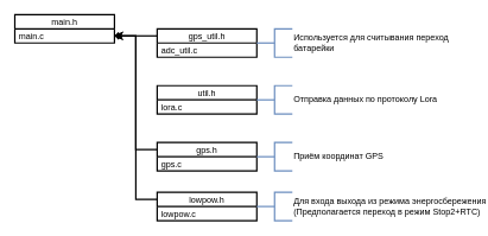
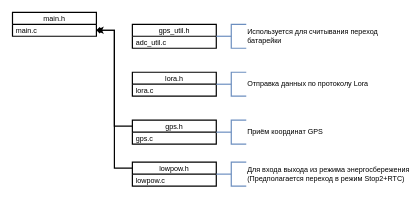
- <mxCell id="4" style="edgeStyle=orthogonalEdgeStyle;rounded=0;orthogonalLoop=1;jettySize=auto;html=1;exitX=0;exitY=0.25;exitDx=0;exitDy=0;entryX=1;entryY=0.5;entryDx=0;entryDy=0;strokeWidth=2;" edge="1" parent="1" source="5" target="3"><mxGeometry relative="1" as="geometry" /></mxCell>
- <mxCell id="7" value="util.h" style="swimlane;fontStyle=0;childLayout=stackLayout;horizontal=1;startSize=20;horizontalStack=0;resizeParent=1;resizeParentMax=0;resizeLast=0;collapsible=1;marginBottom=0;strokeWidth=2;" vertex="1" parent="1"><mxGeometry x="220" y="120" width="140" height="40" as="geometry" /></mxCell>
+ <mxCell id="7" value="lora.h" style="swimlane;fontStyle=0;childLayout=stackLayout;horizontal=1;startSize=20;horizontalStack=0;resizeParent=1;resizeParentMax=0;resizeLast=0;collapsible=1;marginBottom=0;strokeWidth=2;" vertex="1" parent="1"><mxGeometry x="220" y="120" width="140" height="40" as="geometry" /></mxCell>
